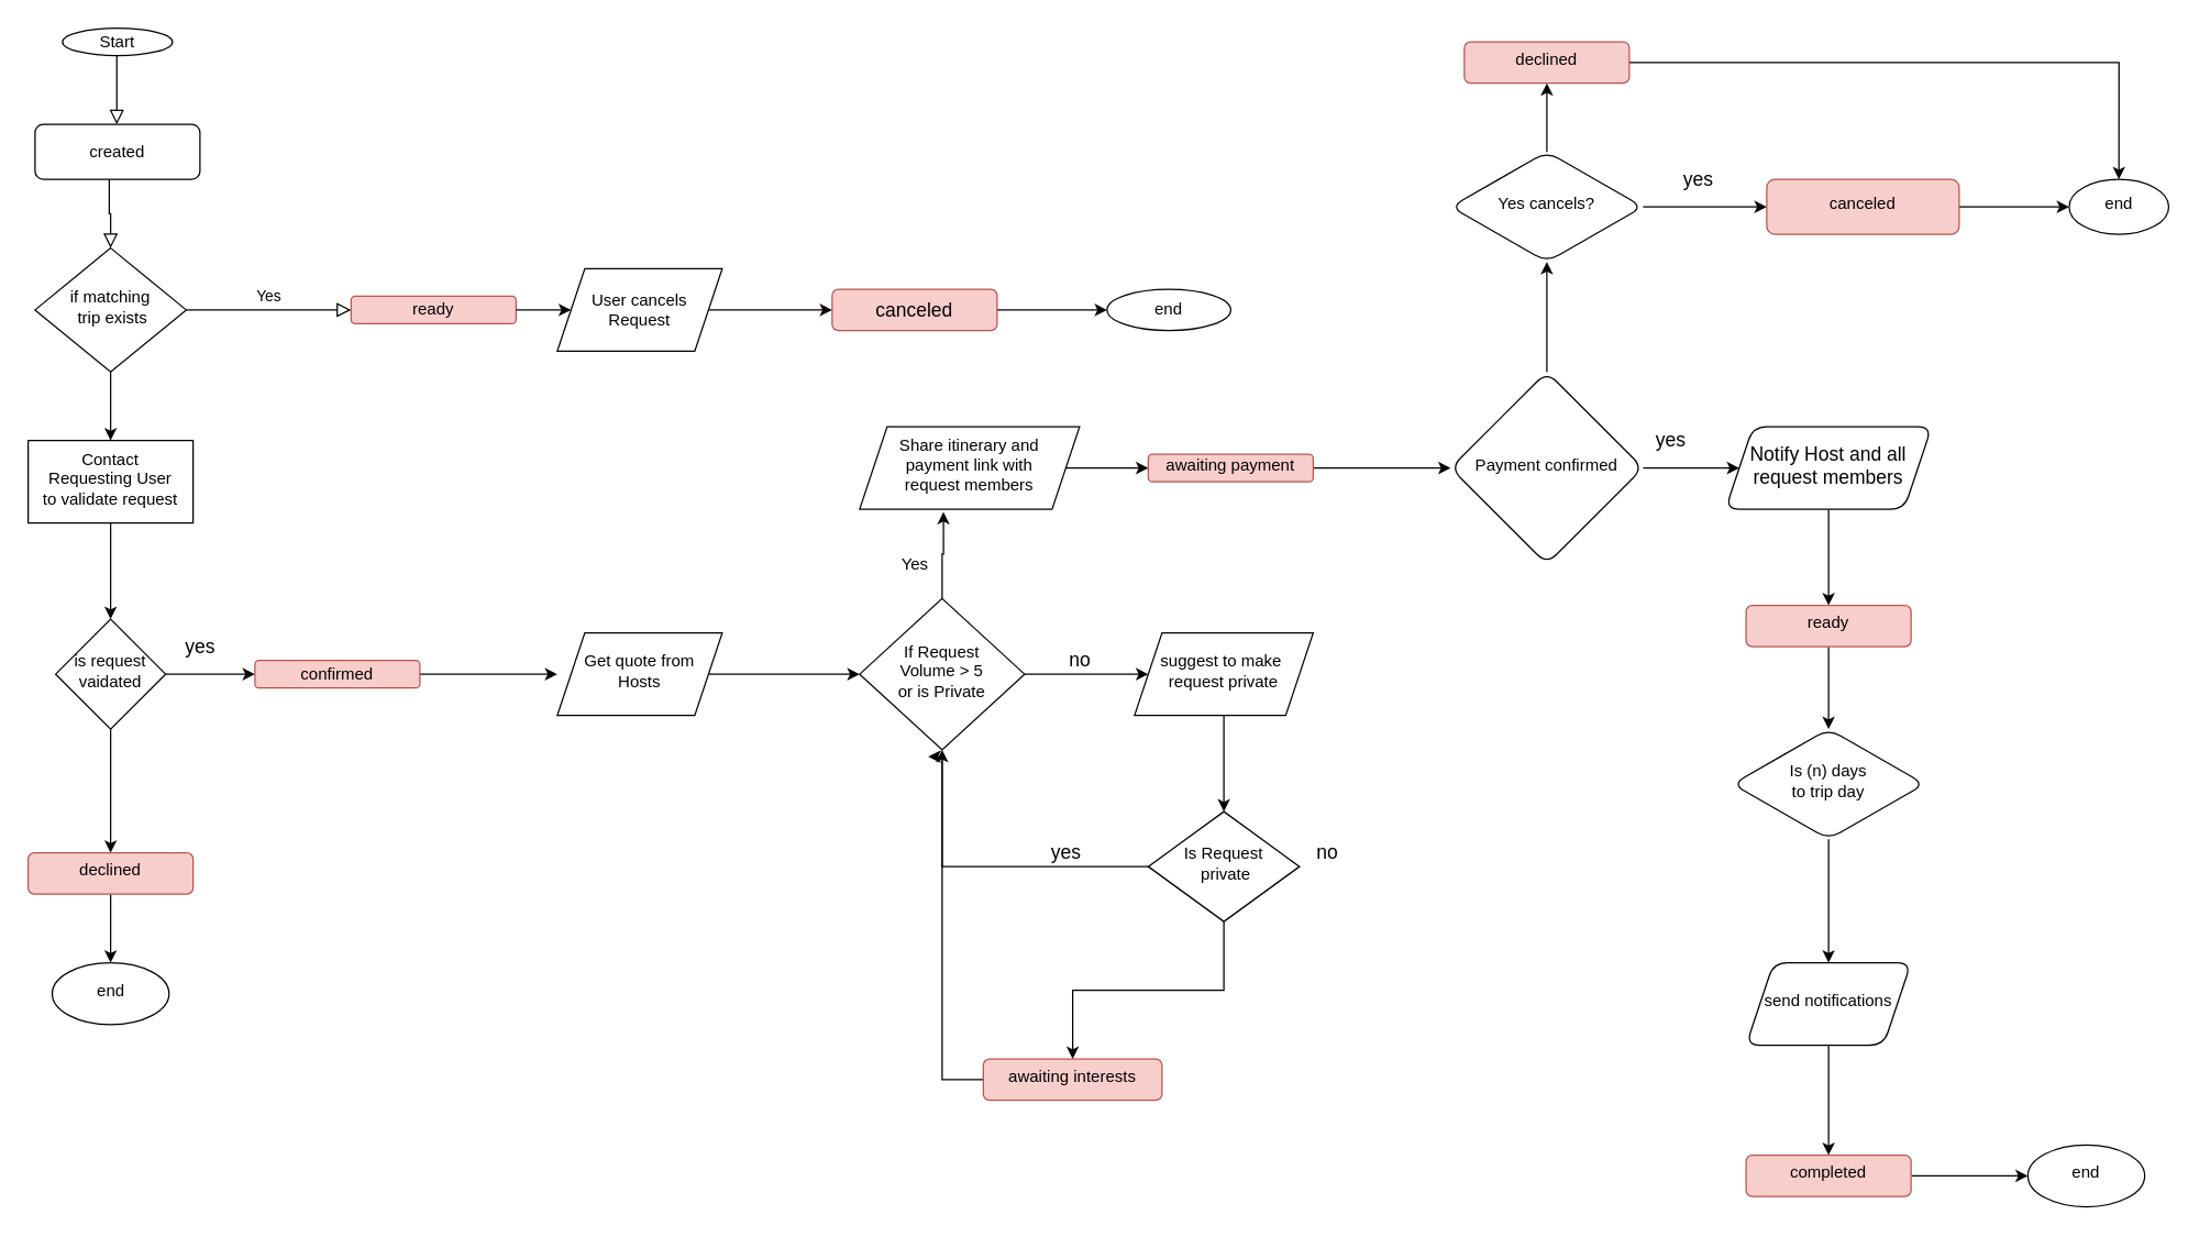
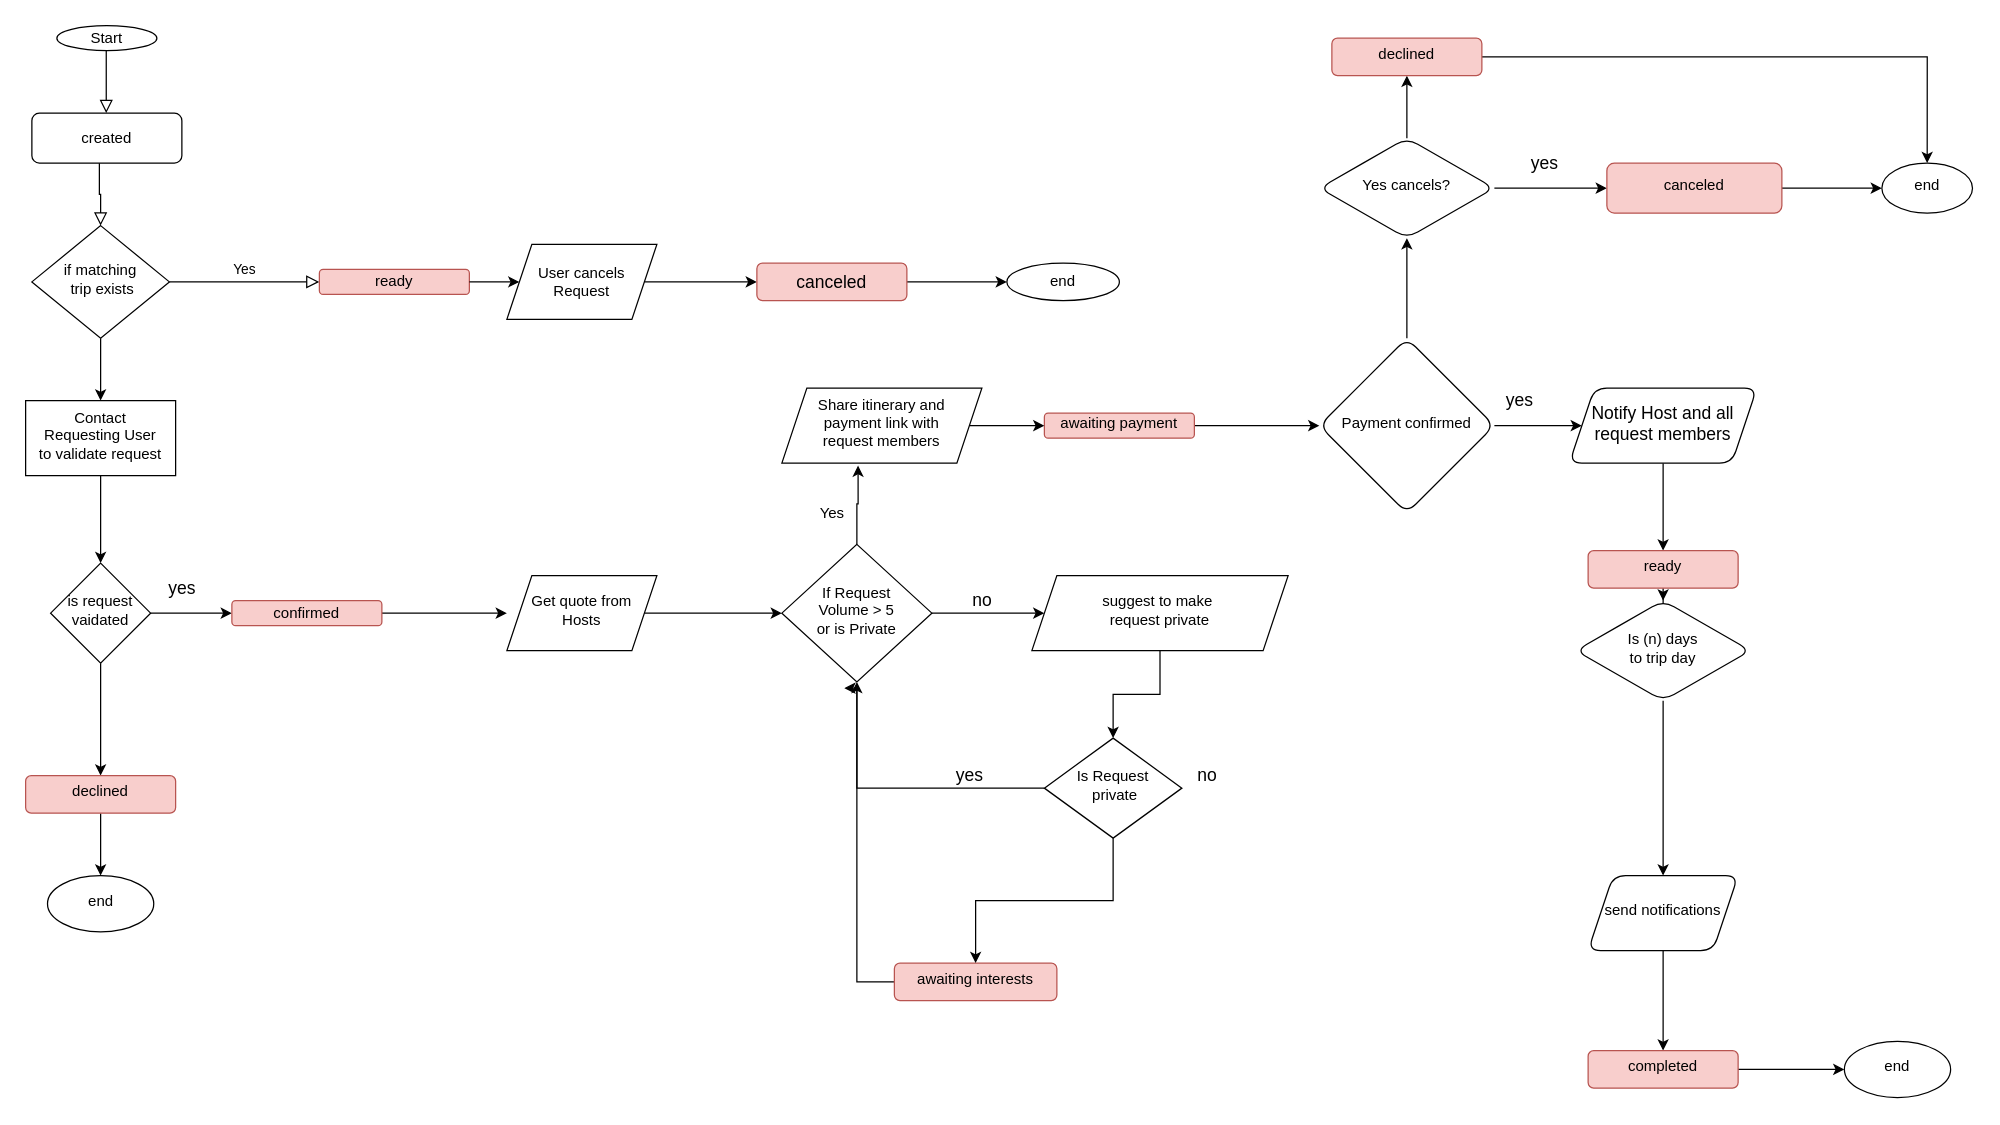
- <mxCell id="40" value="suggest to make&amp;nbsp;&lt;br&gt;request private" style="shape=parallelogram;perimeter=parallelogramPerimeter;whiteSpace=wrap;html=1;fixedSize=1;shadow=0;strokeWidth=1;spacing=6;spacingTop=-4;" parent="1" vertex="1"><mxGeometry x="825" y="460" width="130" height="60" as="geometry" /></mxCell>
+ <mxCell id="40" value="suggest to make&amp;nbsp;&lt;br&gt;request private" style="shape=parallelogram;perimeter=parallelogramPerimeter;whiteSpace=wrap;html=1;fixedSize=1;shadow=0;strokeWidth=1;spacing=6;spacingTop=-4;" parent="1" vertex="1"><mxGeometry x="825" y="460" width="205" height="60" as="geometry" /></mxCell>
- <mxCell id="50" value="Is (n) days &lt;br&gt;to trip day" style="rhombus;whiteSpace=wrap;html=1;rounded=1;shadow=0;strokeWidth=1;spacing=6;spacingTop=-4;" parent="1" vertex="1"><mxGeometry x="1260" y="530" width="140" height="80" as="geometry" /></mxCell>
+ <mxCell id="50" value="Is (n) days &lt;br&gt;to trip day" style="rhombus;whiteSpace=wrap;html=1;rounded=1;shadow=0;strokeWidth=1;spacing=6;spacingTop=-4;" parent="1" vertex="1"><mxGeometry x="1260" y="480" width="140" height="80" as="geometry" /></mxCell>
